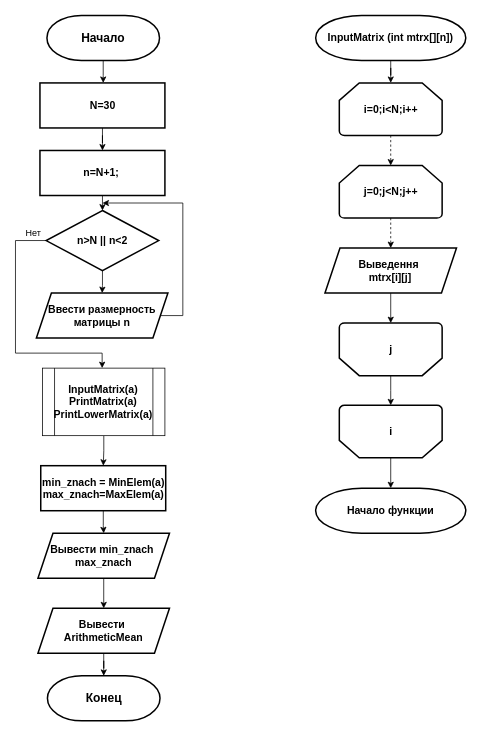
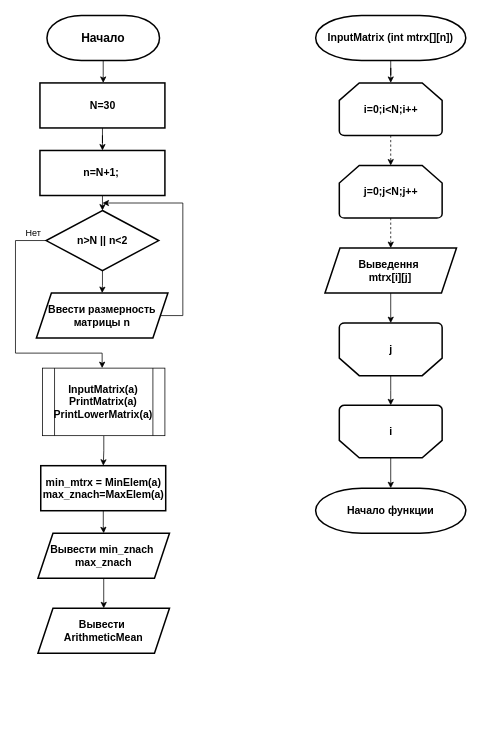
- <mxCell id="17" value="&lt;div style=&quot;font-size: 14px&quot;&gt;&lt;div&gt;&lt;b&gt;min_znach = MinElem(a)&lt;/b&gt;&lt;/div&gt;&lt;div&gt;&lt;b&gt;max_znach=MaxElem(a)&lt;/b&gt;&lt;b&gt;&lt;br&gt;&lt;/b&gt;&lt;/div&gt;&lt;/div&gt;" style="whiteSpace=wrap;html=1;strokeWidth=2;align=center;" vertex="1" parent="1"><mxGeometry x="53.68" y="620" width="166.5" height="60" as="geometry" /></mxCell>
+ <mxCell id="17" value="&lt;div style=&quot;font-size: 14px&quot;&gt;&lt;div&gt;&lt;b&gt;min_mtrx = MinElem(a)&lt;/b&gt;&lt;/div&gt;&lt;div&gt;&lt;b&gt;max_znach=MaxElem(a)&lt;/b&gt;&lt;b&gt;&lt;br&gt;&lt;/b&gt;&lt;/div&gt;&lt;/div&gt;" style="whiteSpace=wrap;html=1;strokeWidth=2;align=center;" vertex="1" parent="1"><mxGeometry x="53.68" y="620" width="166.5" height="60" as="geometry" /></mxCell>
- <mxCell id="20" value="" style="edgeStyle=orthogonalEdgeStyle;rounded=0;orthogonalLoop=1;jettySize=auto;html=1;" edge="1" parent="1" source="21" target="22"><mxGeometry relative="1" as="geometry" /></mxCell>
- <mxCell id="22" value="&lt;span style=&quot;font-size: 16px&quot;&gt;&lt;b&gt;Конец&lt;/b&gt;&lt;/span&gt;" style="strokeWidth=2;html=1;shape=mxgraph.flowchart.terminator;whiteSpace=wrap;" vertex="1" parent="1"><mxGeometry x="62.59" y="900" width="150" height="60" as="geometry" /></mxCell>
